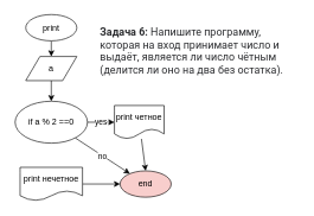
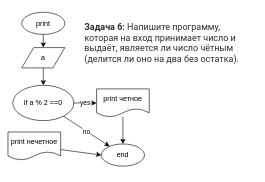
- <mxCell id="11" value="print четное" style="shape=document;whiteSpace=wrap;html=1;boundedLbl=1;" vertex="1" parent="1"><mxGeometry x="160" y="148" width="70" height="47" as="geometry" /></mxCell>
+ <mxCell id="11" value="print четное" style="shape=document;whiteSpace=wrap;html=1;boundedLbl=1;" vertex="1" parent="1"><mxGeometry x="160" y="148" width="88" height="47" as="geometry" /></mxCell>
- <mxCell id="13" value="print нечетное" style="shape=document;whiteSpace=wrap;html=1;boundedLbl=1;" vertex="1" parent="1"><mxGeometry x="27" y="235" width="88" height="47" as="geometry" /></mxCell>
+ <mxCell id="13" value="print нечетное" style="shape=document;whiteSpace=wrap;html=1;boundedLbl=1;" vertex="1" parent="1"><mxGeometry x="12" y="220" width="88" height="47" as="geometry" /></mxCell>
- <mxCell id="14" value="end" style="ellipse;whiteSpace=wrap;html=1;fillColor=#f8cecc;" vertex="1" parent="1"><mxGeometry x="168" y="240" width="72" height="37" as="geometry" /></mxCell>
+ <mxCell id="14" value="end" style="ellipse;whiteSpace=wrap;html=1;" vertex="1" parent="1"><mxGeometry x="168" y="240" width="72" height="37" as="geometry" /></mxCell>
